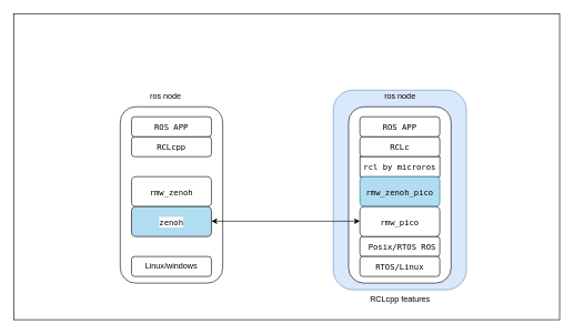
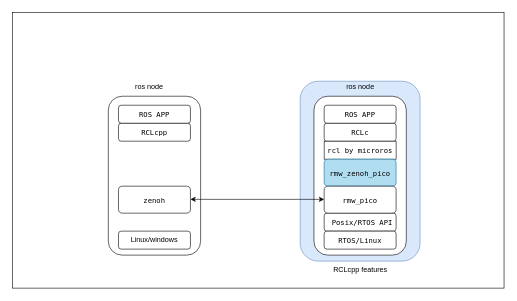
- <mxCell id="10" value="&lt;div style=&quot;background-color: rgb(255, 255, 255); font-family: &amp;quot;Droid Sans Mono&amp;quot;, &amp;quot;monospace&amp;quot;, monospace; line-height: 16px; white-space: pre;&quot;&gt;&lt;span&gt;&lt;font style=&quot;color: rgb(0, 0, 0);&quot;&gt;rmw_zenoh&lt;/font&gt;&lt;/span&gt;&lt;/div&gt;" style="rounded=1;whiteSpace=wrap;html=1;" parent="1" vertex="1"><mxGeometry x="197" y="265" width="120" height="45" as="geometry" /></mxCell>
- <mxCell id="11" value="&lt;div style=&quot;background-color: rgb(255, 255, 255); font-family: &amp;quot;Droid Sans Mono&amp;quot;, &amp;quot;monospace&amp;quot;, monospace; line-height: 16px; white-space: pre;&quot;&gt;&lt;span&gt;&lt;font style=&quot;color: rgb(0, 0, 0);&quot;&gt;zenoh&lt;/font&gt;&lt;/span&gt;&lt;/div&gt;" style="rounded=1;whiteSpace=wrap;html=1;fillColor=#b1ddf0;" parent="1" vertex="1"><mxGeometry x="197" y="310" width="120" height="45" as="geometry" /></mxCell>
+ <mxCell id="11" value="&lt;div style=&quot;background-color: rgb(255, 255, 255); font-family: &amp;quot;Droid Sans Mono&amp;quot;, &amp;quot;monospace&amp;quot;, monospace; line-height: 16px; white-space: pre;&quot;&gt;&lt;span&gt;&lt;font style=&quot;color: rgb(0, 0, 0);&quot;&gt;zenoh&lt;/font&gt;&lt;/span&gt;&lt;/div&gt;" style="rounded=1;whiteSpace=wrap;html=1;" parent="1" vertex="1"><mxGeometry x="197" y="310" width="120" height="45" as="geometry" /></mxCell>
- <mxCell id="13" value="&lt;div style=&quot;background-color: rgb(255, 255, 255); font-family: &amp;quot;Droid Sans Mono&amp;quot;, &amp;quot;monospace&amp;quot;, monospace; line-height: 16px; white-space: pre;&quot;&gt;&lt;div style=&quot;line-height: 16px;&quot;&gt;&lt;span&gt;&lt;font style=&quot;color: rgb(0, 0, 0);&quot;&gt; Posix/RTOS ROS&lt;/font&gt;&lt;/span&gt;&lt;/div&gt;&lt;/div&gt;" style="rounded=1;whiteSpace=wrap;html=1;" parent="1" vertex="1"><mxGeometry x="540" y="355" width="120" height="30" as="geometry" /></mxCell>
+ <mxCell id="13" value="&lt;div style=&quot;background-color: rgb(255, 255, 255); font-family: &amp;quot;Droid Sans Mono&amp;quot;, &amp;quot;monospace&amp;quot;, monospace; line-height: 16px; white-space: pre;&quot;&gt;&lt;div style=&quot;line-height: 16px;&quot;&gt;&lt;span&gt;&lt;font style=&quot;color: rgb(0, 0, 0);&quot;&gt; Posix/RTOS API&lt;/font&gt;&lt;/span&gt;&lt;/div&gt;&lt;/div&gt;" style="rounded=1;whiteSpace=wrap;html=1;" parent="1" vertex="1"><mxGeometry x="540" y="355" width="120" height="30" as="geometry" /></mxCell>
